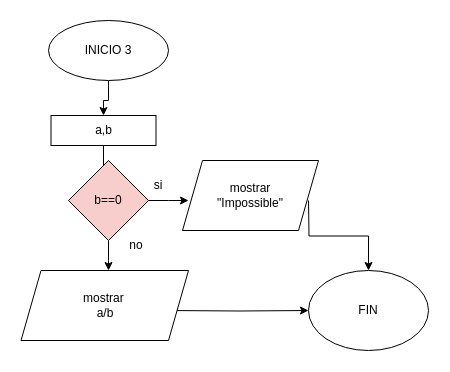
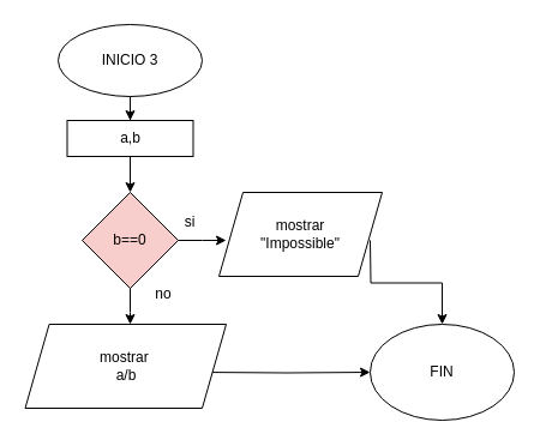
- <mxCell id="5" value="a,b" style="whiteSpace=wrap;html=1;" vertex="1" parent="1"><mxGeometry x="50.5" y="115" width="105" height="30" as="geometry" /></mxCell>
+ <mxCell id="5" value="a,b" style="whiteSpace=wrap;html=1;" vertex="1" parent="1"><mxGeometry x="55.5" y="100" width="105" height="30" as="geometry" /></mxCell>
